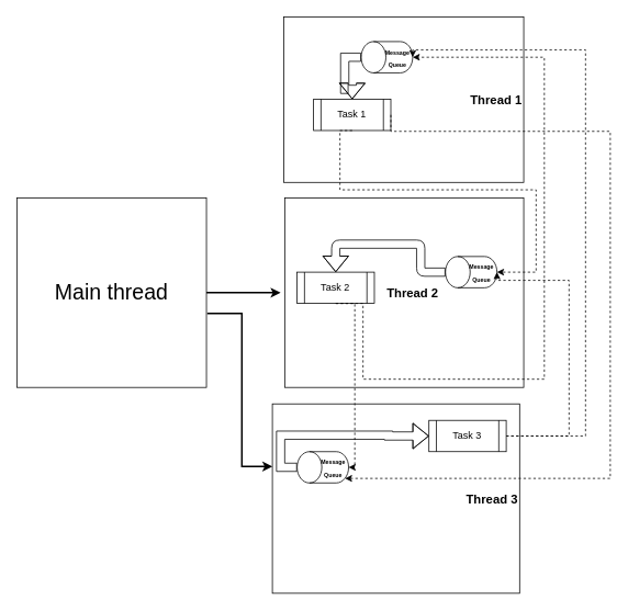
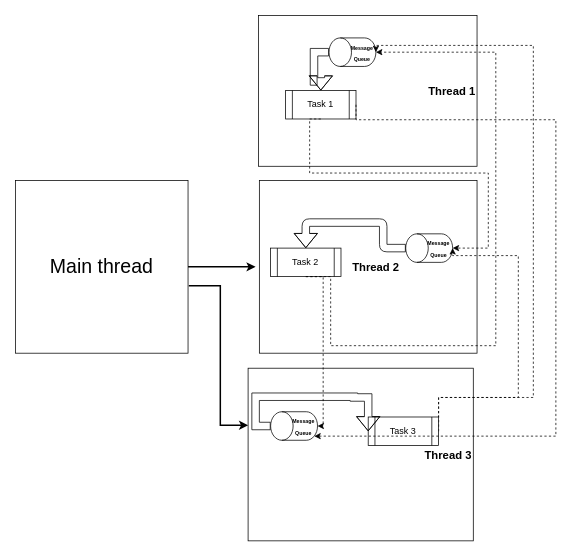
- <mxCell id="20" value="Task 3" style="shape=process;whiteSpace=wrap;html=1;backgroundOutline=1;" vertex="1" parent="1"><mxGeometry x="520" y="510" width="93.75" height="38" as="geometry" /></mxCell>
+ <mxCell id="20" value="Task 3" style="shape=process;whiteSpace=wrap;html=1;backgroundOutline=1;" vertex="1" parent="1"><mxGeometry x="490" y="555" width="93.75" height="38" as="geometry" /></mxCell>
